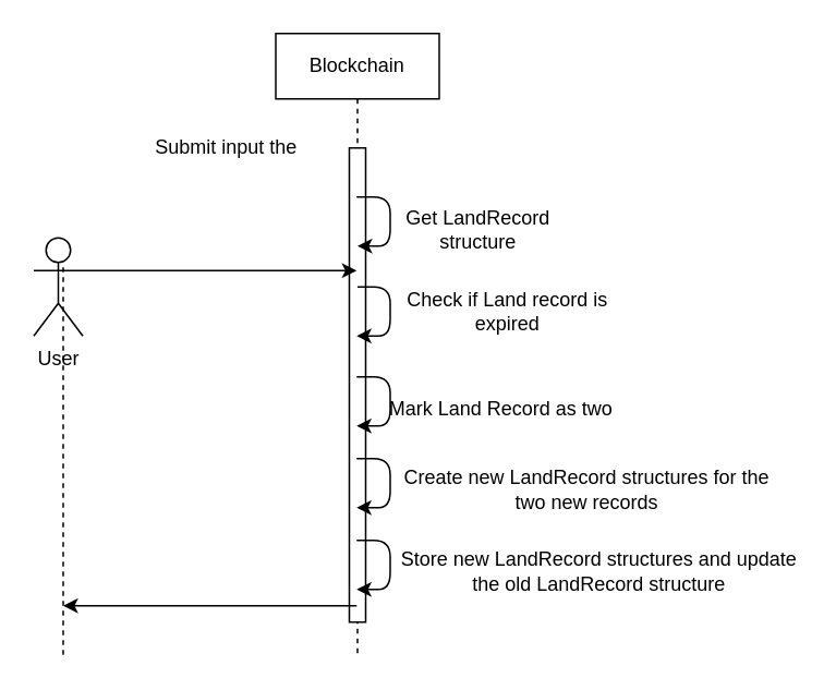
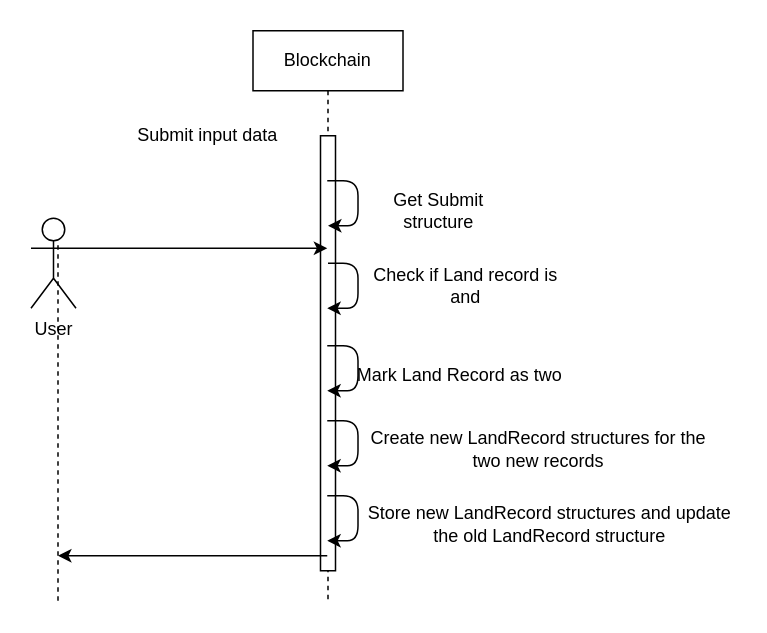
- <mxCell id="9" value="Submit input the" style="text;html=1;strokeColor=none;fillColor=none;align=center;verticalAlign=middle;whiteSpace=wrap;rounded=0;" vertex="1" parent="1"><mxGeometry x="73" y="80" width="130" height="20" as="geometry" /></mxCell>
+ <mxCell id="9" value="Submit input data" style="text;html=1;strokeColor=none;fillColor=none;align=center;verticalAlign=middle;whiteSpace=wrap;rounded=0;" vertex="1" parent="1"><mxGeometry x="73" y="80" width="130" height="20" as="geometry" /></mxCell>
- <mxCell id="5" value="Get LandRecord structure" style="text;html=1;strokeColor=none;fillColor=none;align=center;verticalAlign=middle;whiteSpace=wrap;rounded=0;" vertex="1" parent="1"><mxGeometry x="242" y="130" width="100" height="20" as="geometry" /></mxCell>
+ <mxCell id="5" value="Get Submit structure" style="text;html=1;strokeColor=none;fillColor=none;align=center;verticalAlign=middle;whiteSpace=wrap;rounded=0;" vertex="1" parent="1"><mxGeometry x="242" y="130" width="100" height="20" as="geometry" /></mxCell>
- <mxCell id="6" value="Check if Land record is expired" style="text;html=1;strokeColor=none;fillColor=none;align=center;verticalAlign=middle;whiteSpace=wrap;rounded=0;" vertex="1" parent="1"><mxGeometry x="245" y="180" width="130" height="20" as="geometry" /></mxCell>
+ <mxCell id="6" value="Check if Land record is and" style="text;html=1;strokeColor=none;fillColor=none;align=center;verticalAlign=middle;whiteSpace=wrap;rounded=0;" vertex="1" parent="1"><mxGeometry x="245" y="180" width="130" height="20" as="geometry" /></mxCell>
